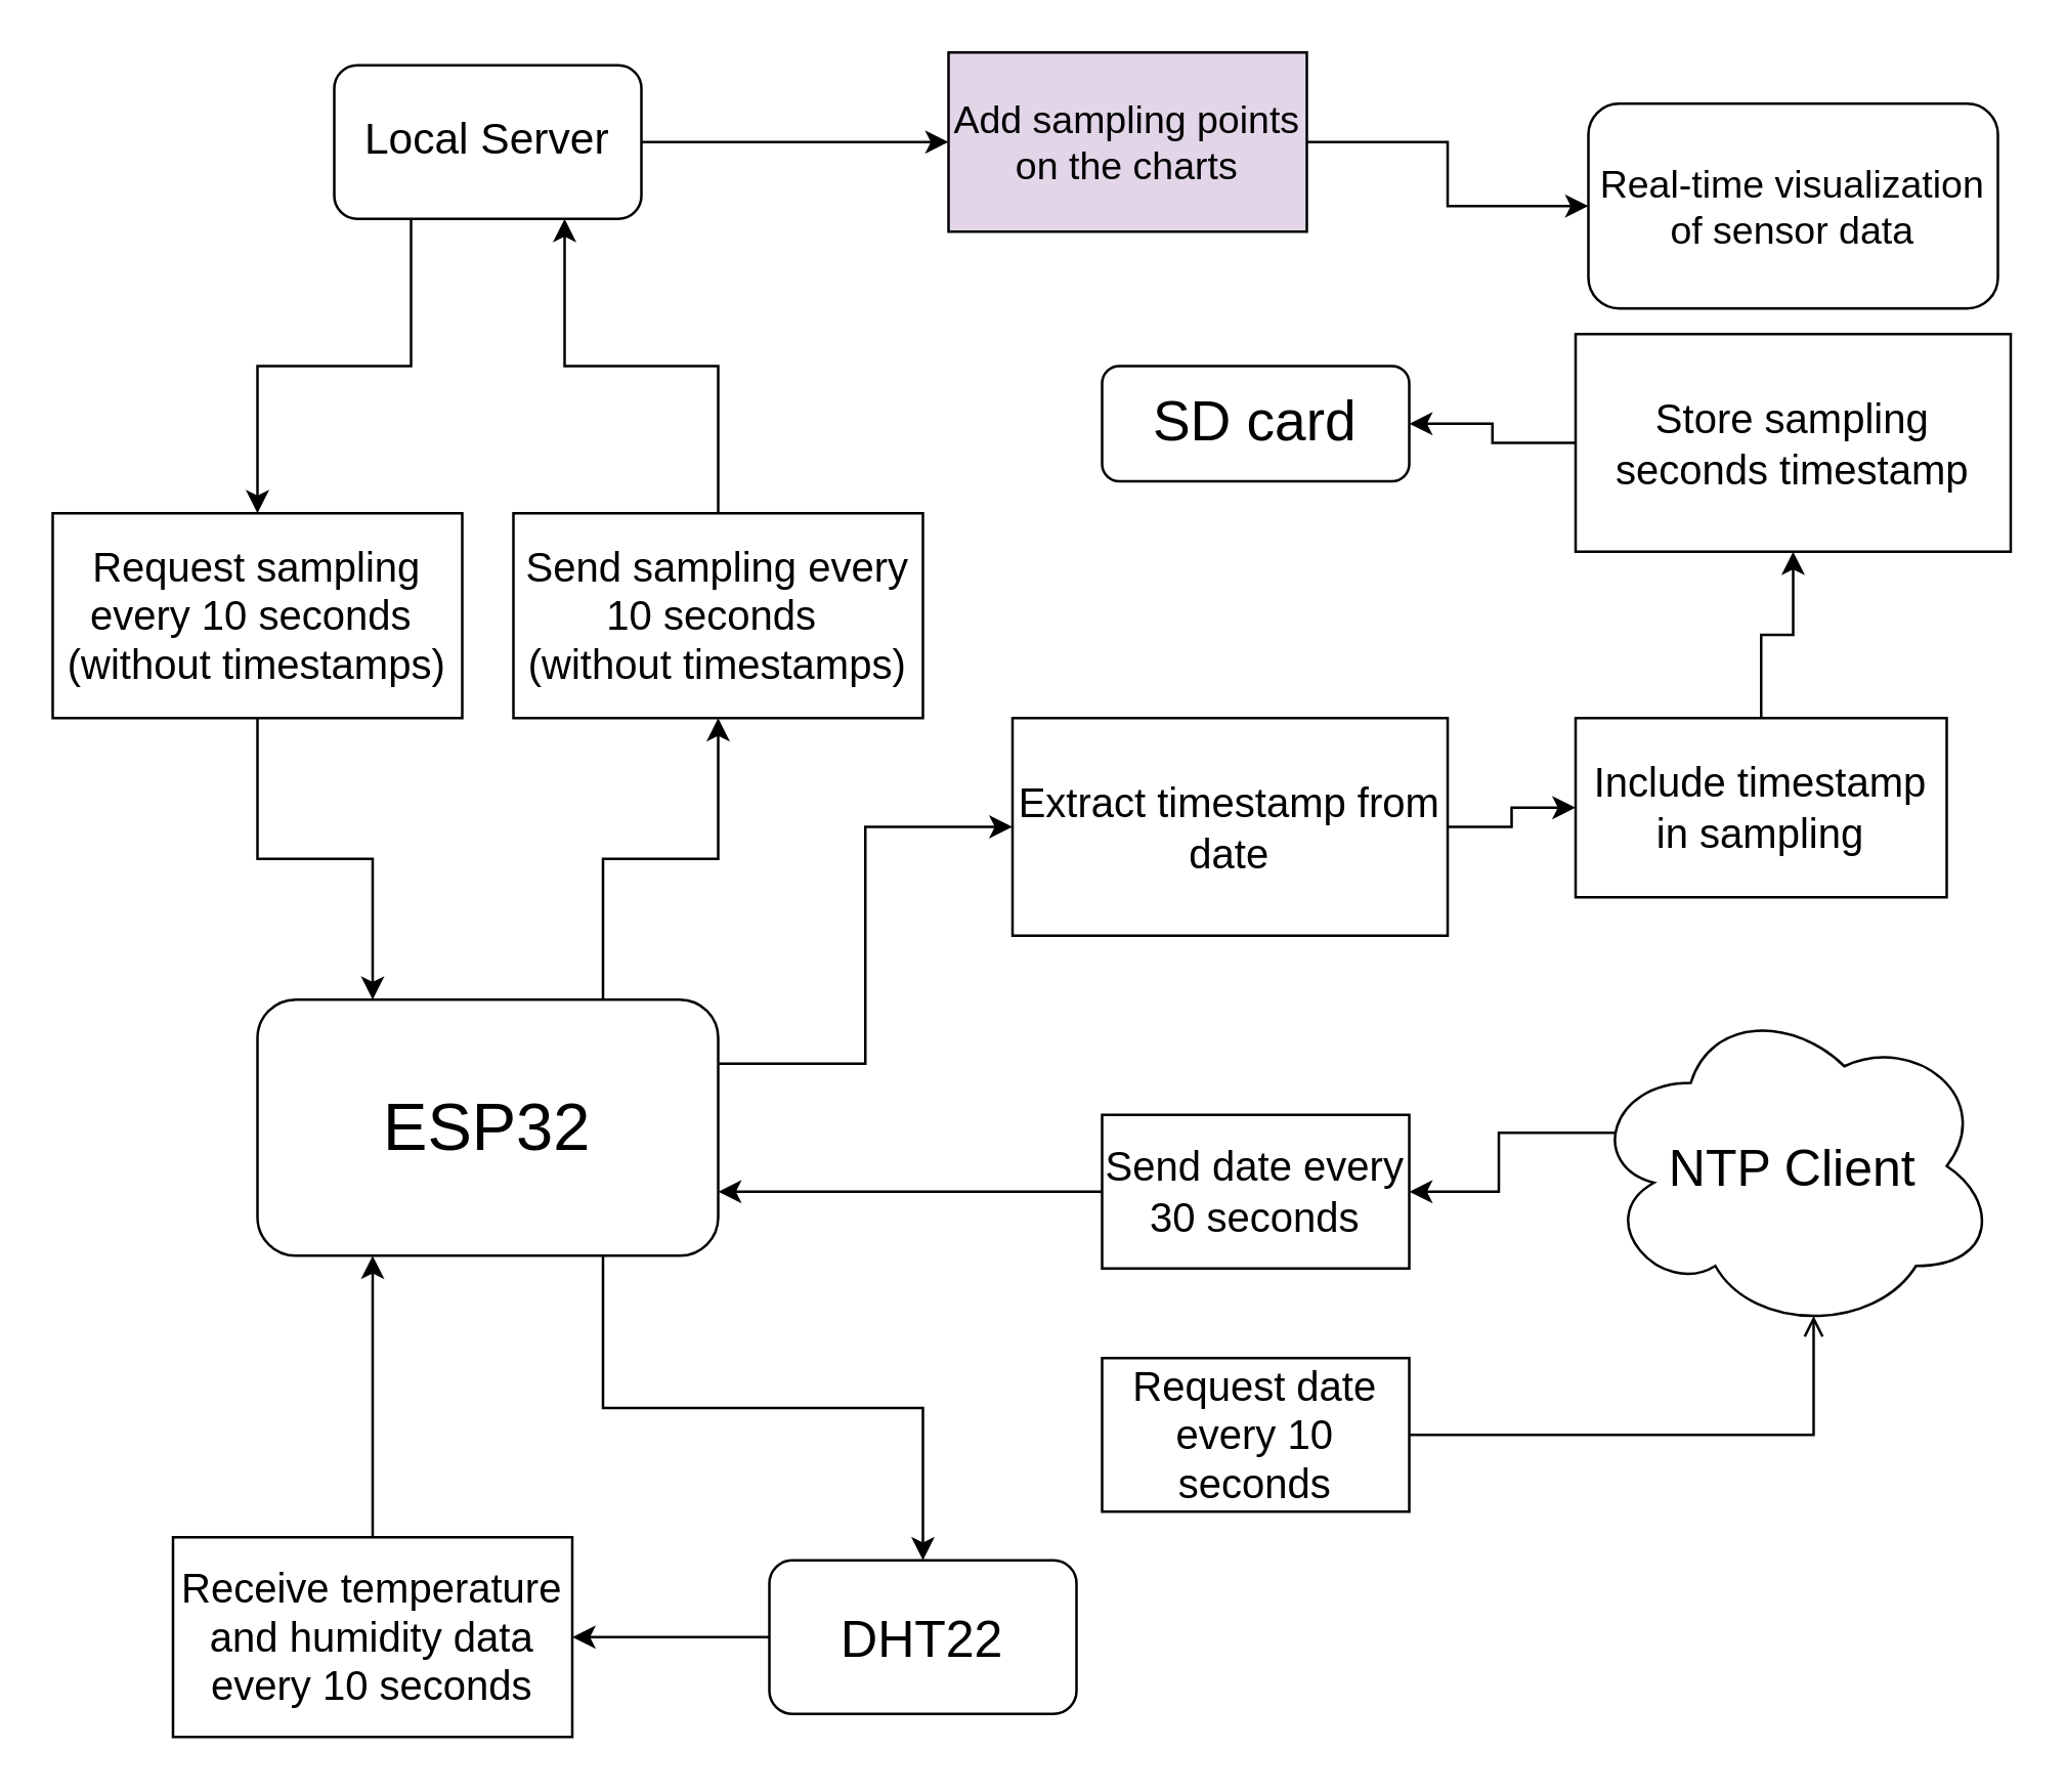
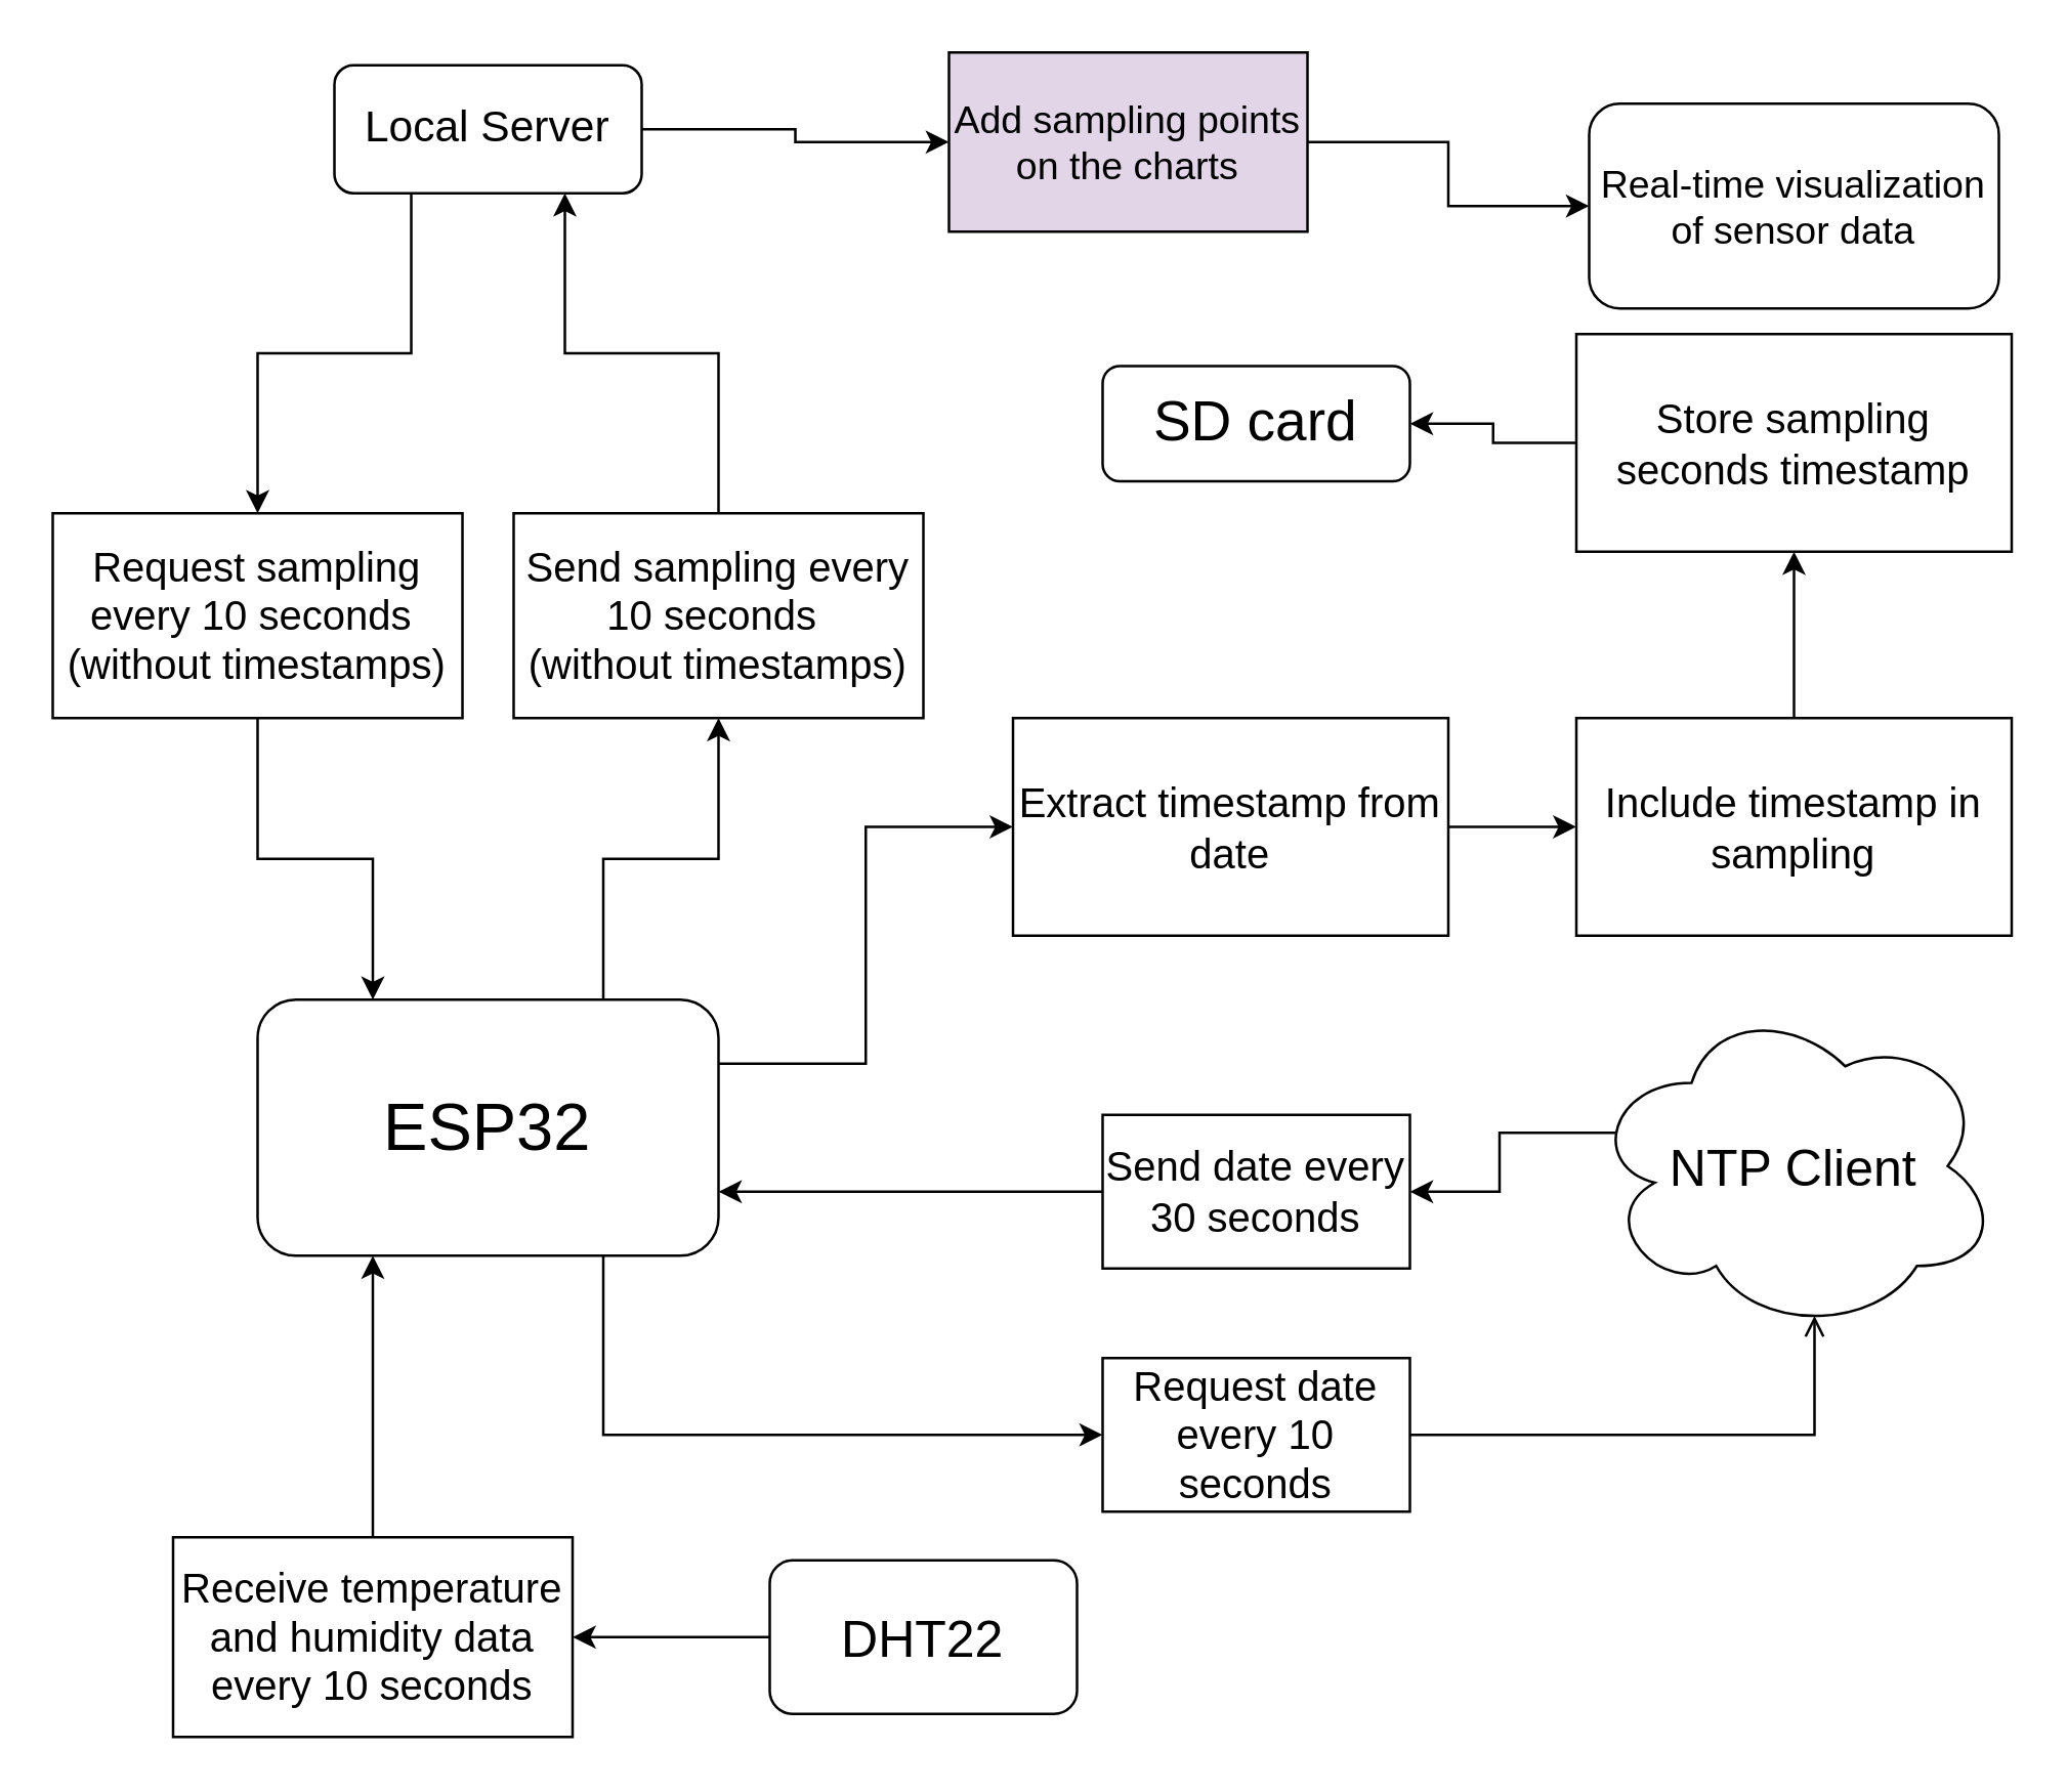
- <mxCell id="13" value="&lt;font style=&quot;font-size: 17px&quot;&gt;Local Server&lt;/font&gt;" style="rounded=1;whiteSpace=wrap;html=1;" parent="1" vertex="1"><mxGeometry x="130" y="25" width="120" height="60" as="geometry" /></mxCell>
+ <mxCell id="13" value="&lt;font style=&quot;font-size: 17px&quot;&gt;Local Server&lt;/font&gt;" style="rounded=1;whiteSpace=wrap;html=1;" parent="1" vertex="1"><mxGeometry x="130" y="25" width="120" height="50" as="geometry" /></mxCell>
- <mxCell id="15" value="&lt;font style=&quot;font-size: 16px&quot;&gt;Include timestamp in sampling&lt;/font&gt;" style="rounded=0;whiteSpace=wrap;html=1;" parent="1" vertex="1"><mxGeometry x="615" y="280" width="145" height="70" as="geometry" /></mxCell>
+ <mxCell id="15" value="&lt;font style=&quot;font-size: 16px&quot;&gt;Include timestamp in sampling&lt;/font&gt;" style="rounded=0;whiteSpace=wrap;html=1;" parent="1" vertex="1"><mxGeometry x="615" y="280" width="170" height="85" as="geometry" /></mxCell>
- <mxCell id="6" style="edgeStyle=orthogonalEdgeStyle;rounded=0;orthogonalLoop=1;jettySize=auto;html=1;exitX=0.75;exitY=1;exitDx=0;exitDy=0;" parent="1" source="7" target="11" edge="1"><mxGeometry relative="1" as="geometry" /></mxCell>
+ <mxCell id="6" style="edgeStyle=orthogonalEdgeStyle;rounded=0;orthogonalLoop=1;jettySize=auto;html=1;exitX=0.75;exitY=1;exitDx=0;exitDy=0;entryX=0;entryY=0.5;entryDx=0;entryDy=0;" parent="1" source="7" target="29" edge="1"><mxGeometry relative="1" as="geometry" /></mxCell>
